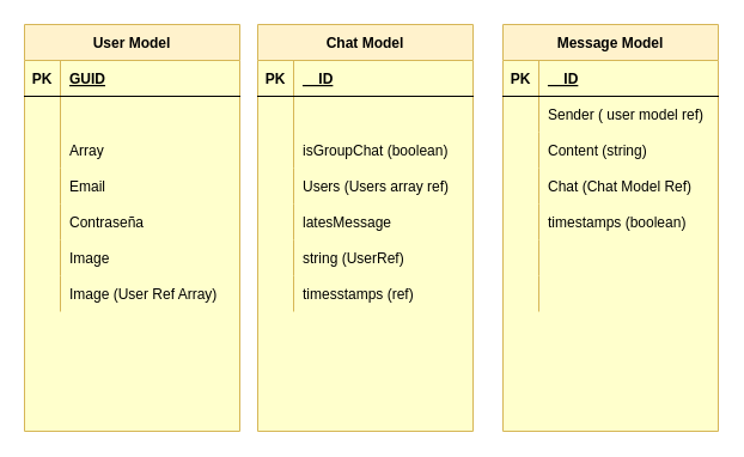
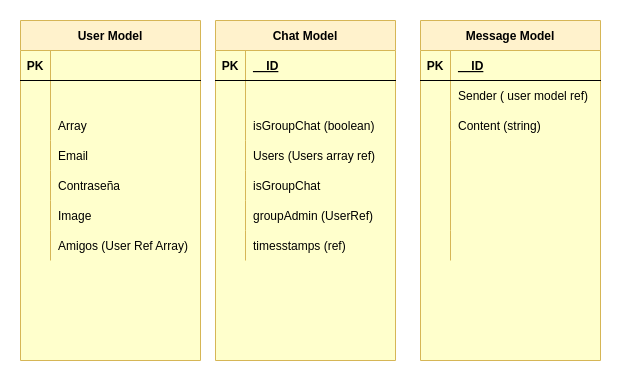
- <mxCell id="5" value="GUID" style="shape=partialRectangle;connectable=0;fillColor=none;top=0;left=0;bottom=0;right=0;align=left;spacingLeft=6;fontStyle=5;overflow=hidden;" vertex="1" parent="3"><mxGeometry x="30" width="150" height="30" as="geometry" /></mxCell>
- <mxCell id="56" value="Chat (Chat Model Ref)" style="shape=partialRectangle;connectable=0;fillColor=none;top=0;left=0;bottom=0;right=0;align=left;spacingLeft=6;overflow=hidden;" vertex="1" parent="54"><mxGeometry x="30" width="150" height="30" as="geometry" /></mxCell>
- <mxCell id="37" value="latesMessage" style="shape=partialRectangle;connectable=0;fillColor=none;top=0;left=0;bottom=0;right=0;align=left;spacingLeft=6;overflow=hidden;" vertex="1" parent="35"><mxGeometry x="30" width="150" height="30" as="geometry" /></mxCell>
+ <mxCell id="37" value="isGroupChat" style="shape=partialRectangle;connectable=0;fillColor=none;top=0;left=0;bottom=0;right=0;align=left;spacingLeft=6;overflow=hidden;" vertex="1" parent="35"><mxGeometry x="30" width="150" height="30" as="geometry" /></mxCell>
- <mxCell id="59" value="timestamps (boolean)" style="shape=partialRectangle;connectable=0;fillColor=none;top=0;left=0;bottom=0;right=0;align=left;spacingLeft=6;overflow=hidden;" vertex="1" parent="57"><mxGeometry x="30" width="150" height="30" as="geometry" /></mxCell>
- <mxCell id="40" value="string (UserRef)" style="shape=partialRectangle;connectable=0;fillColor=none;top=0;left=0;bottom=0;right=0;align=left;spacingLeft=6;overflow=hidden;" vertex="1" parent="38"><mxGeometry x="30" width="150" height="30" as="geometry" /></mxCell>
+ <mxCell id="40" value="groupAdmin (UserRef)" style="shape=partialRectangle;connectable=0;fillColor=none;top=0;left=0;bottom=0;right=0;align=left;spacingLeft=6;overflow=hidden;" vertex="1" parent="38"><mxGeometry x="30" width="150" height="30" as="geometry" /></mxCell>
- <mxCell id="22" value="Image (User Ref Array)" style="shape=partialRectangle;connectable=0;fillColor=none;top=0;left=0;bottom=0;right=0;align=left;spacingLeft=6;overflow=hidden;" vertex="1" parent="20"><mxGeometry x="30" width="150" height="30" as="geometry" /></mxCell>
+ <mxCell id="22" value="Amigos (User Ref Array)" style="shape=partialRectangle;connectable=0;fillColor=none;top=0;left=0;bottom=0;right=0;align=left;spacingLeft=6;overflow=hidden;" vertex="1" parent="20"><mxGeometry x="30" width="150" height="30" as="geometry" /></mxCell>
